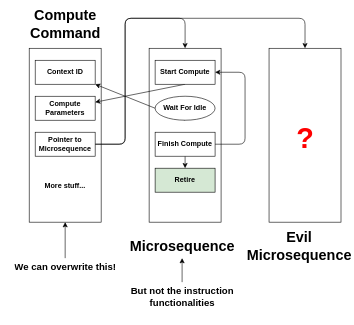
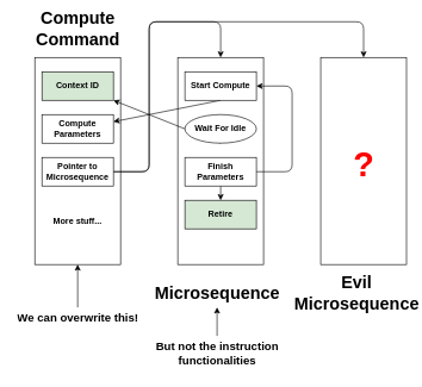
- <mxCell id="6" value="Context ID" style="rounded=0;whiteSpace=wrap;html=1;fontStyle=1" vertex="1" parent="1"><mxGeometry x="58" y="100" width="100" height="40" as="geometry" /></mxCell>
+ <mxCell id="6" value="Context ID" style="rounded=0;whiteSpace=wrap;html=1;fontStyle=1;fillColor=#d5e8d4;" vertex="1" parent="1"><mxGeometry x="58" y="100" width="100" height="40" as="geometry" /></mxCell>
- <mxCell id="21" value="Finish Compute" style="rounded=0;whiteSpace=wrap;html=1;fontStyle=1" vertex="1" parent="1"><mxGeometry x="258" y="220" width="100" height="40" as="geometry" /></mxCell>
+ <mxCell id="21" value="Finish Parameters" style="rounded=0;whiteSpace=wrap;html=1;fontStyle=1" vertex="1" parent="1"><mxGeometry x="258" y="220" width="100" height="40" as="geometry" /></mxCell>
